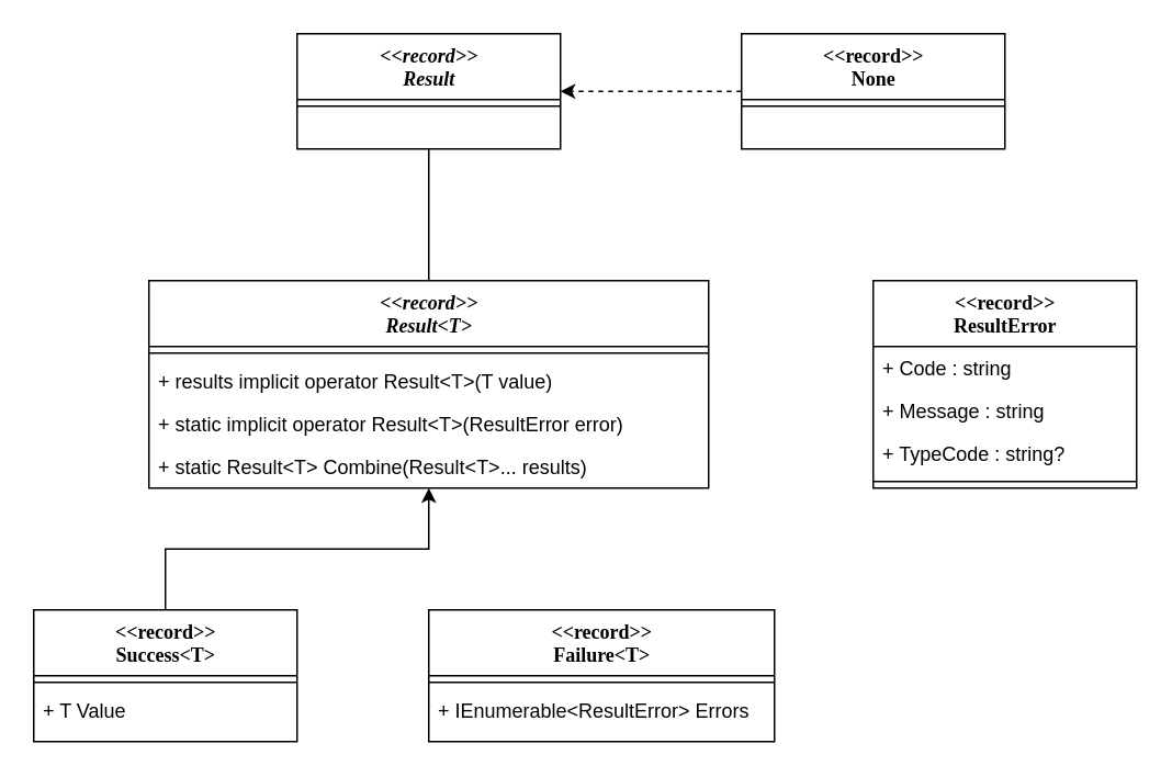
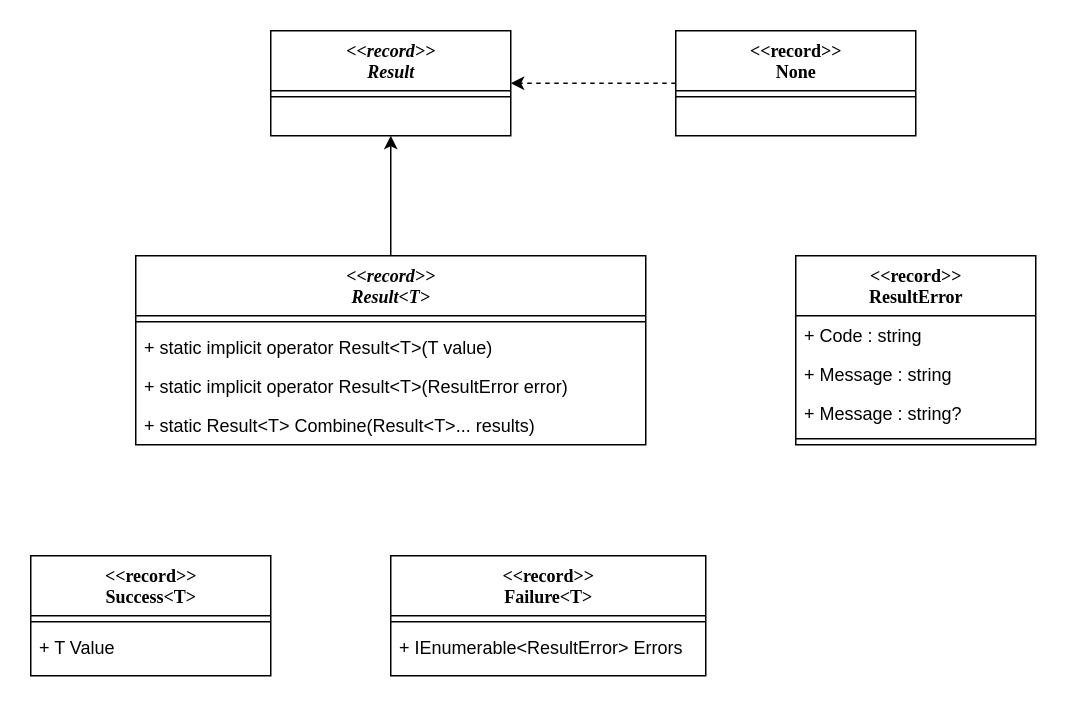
- <mxCell id="4" style="edgeStyle=orthogonalEdgeStyle;rounded=0;orthogonalLoop=1;jettySize=auto;html=1;endArrow=none;" parent="1" source="5" target="2" edge="1"><mxGeometry relative="1" as="geometry" /></mxCell>
+ <mxCell id="4" style="edgeStyle=orthogonalEdgeStyle;rounded=0;orthogonalLoop=1;jettySize=auto;html=1;" parent="1" source="5" target="2" edge="1"><mxGeometry relative="1" as="geometry" /></mxCell>
- <mxCell id="7" value="&lt;div&gt;+ results implicit operator Result&amp;lt;T&amp;gt;(T value)&lt;/div&gt;&lt;div&gt;&lt;br&gt;&lt;/div&gt;" style="text;html=1;strokeColor=none;fillColor=none;align=left;verticalAlign=top;spacingLeft=4;spacingRight=4;whiteSpace=wrap;overflow=hidden;rotatable=0;points=[[0,0.5],[1,0.5]];portConstraint=eastwest;" parent="5" vertex="1"><mxGeometry y="48" width="340" height="26" as="geometry" /></mxCell>
+ <mxCell id="7" value="&lt;div&gt;+ static implicit operator Result&amp;lt;T&amp;gt;(T value)&lt;/div&gt;&lt;div&gt;&lt;br&gt;&lt;/div&gt;" style="text;html=1;strokeColor=none;fillColor=none;align=left;verticalAlign=top;spacingLeft=4;spacingRight=4;whiteSpace=wrap;overflow=hidden;rotatable=0;points=[[0,0.5],[1,0.5]];portConstraint=eastwest;" parent="5" vertex="1"><mxGeometry y="48" width="340" height="26" as="geometry" /></mxCell>
- <mxCell id="16" value="+ TypeCode : string?" style="text;html=1;strokeColor=none;fillColor=none;align=left;verticalAlign=top;spacingLeft=4;spacingRight=4;whiteSpace=wrap;overflow=hidden;rotatable=0;points=[[0,0.5],[1,0.5]];portConstraint=eastwest;" parent="13" vertex="1"><mxGeometry y="92" width="160" height="26" as="geometry" /></mxCell>
+ <mxCell id="16" value="+ Message : string?" style="text;html=1;strokeColor=none;fillColor=none;align=left;verticalAlign=top;spacingLeft=4;spacingRight=4;whiteSpace=wrap;overflow=hidden;rotatable=0;points=[[0,0.5],[1,0.5]];portConstraint=eastwest;" parent="13" vertex="1"><mxGeometry y="92" width="160" height="26" as="geometry" /></mxCell>
- <mxCell id="21" style="edgeStyle=orthogonalEdgeStyle;rounded=0;orthogonalLoop=1;jettySize=auto;html=1;" parent="1" source="22" target="5" edge="1"><mxGeometry relative="1" as="geometry" /></mxCell>
